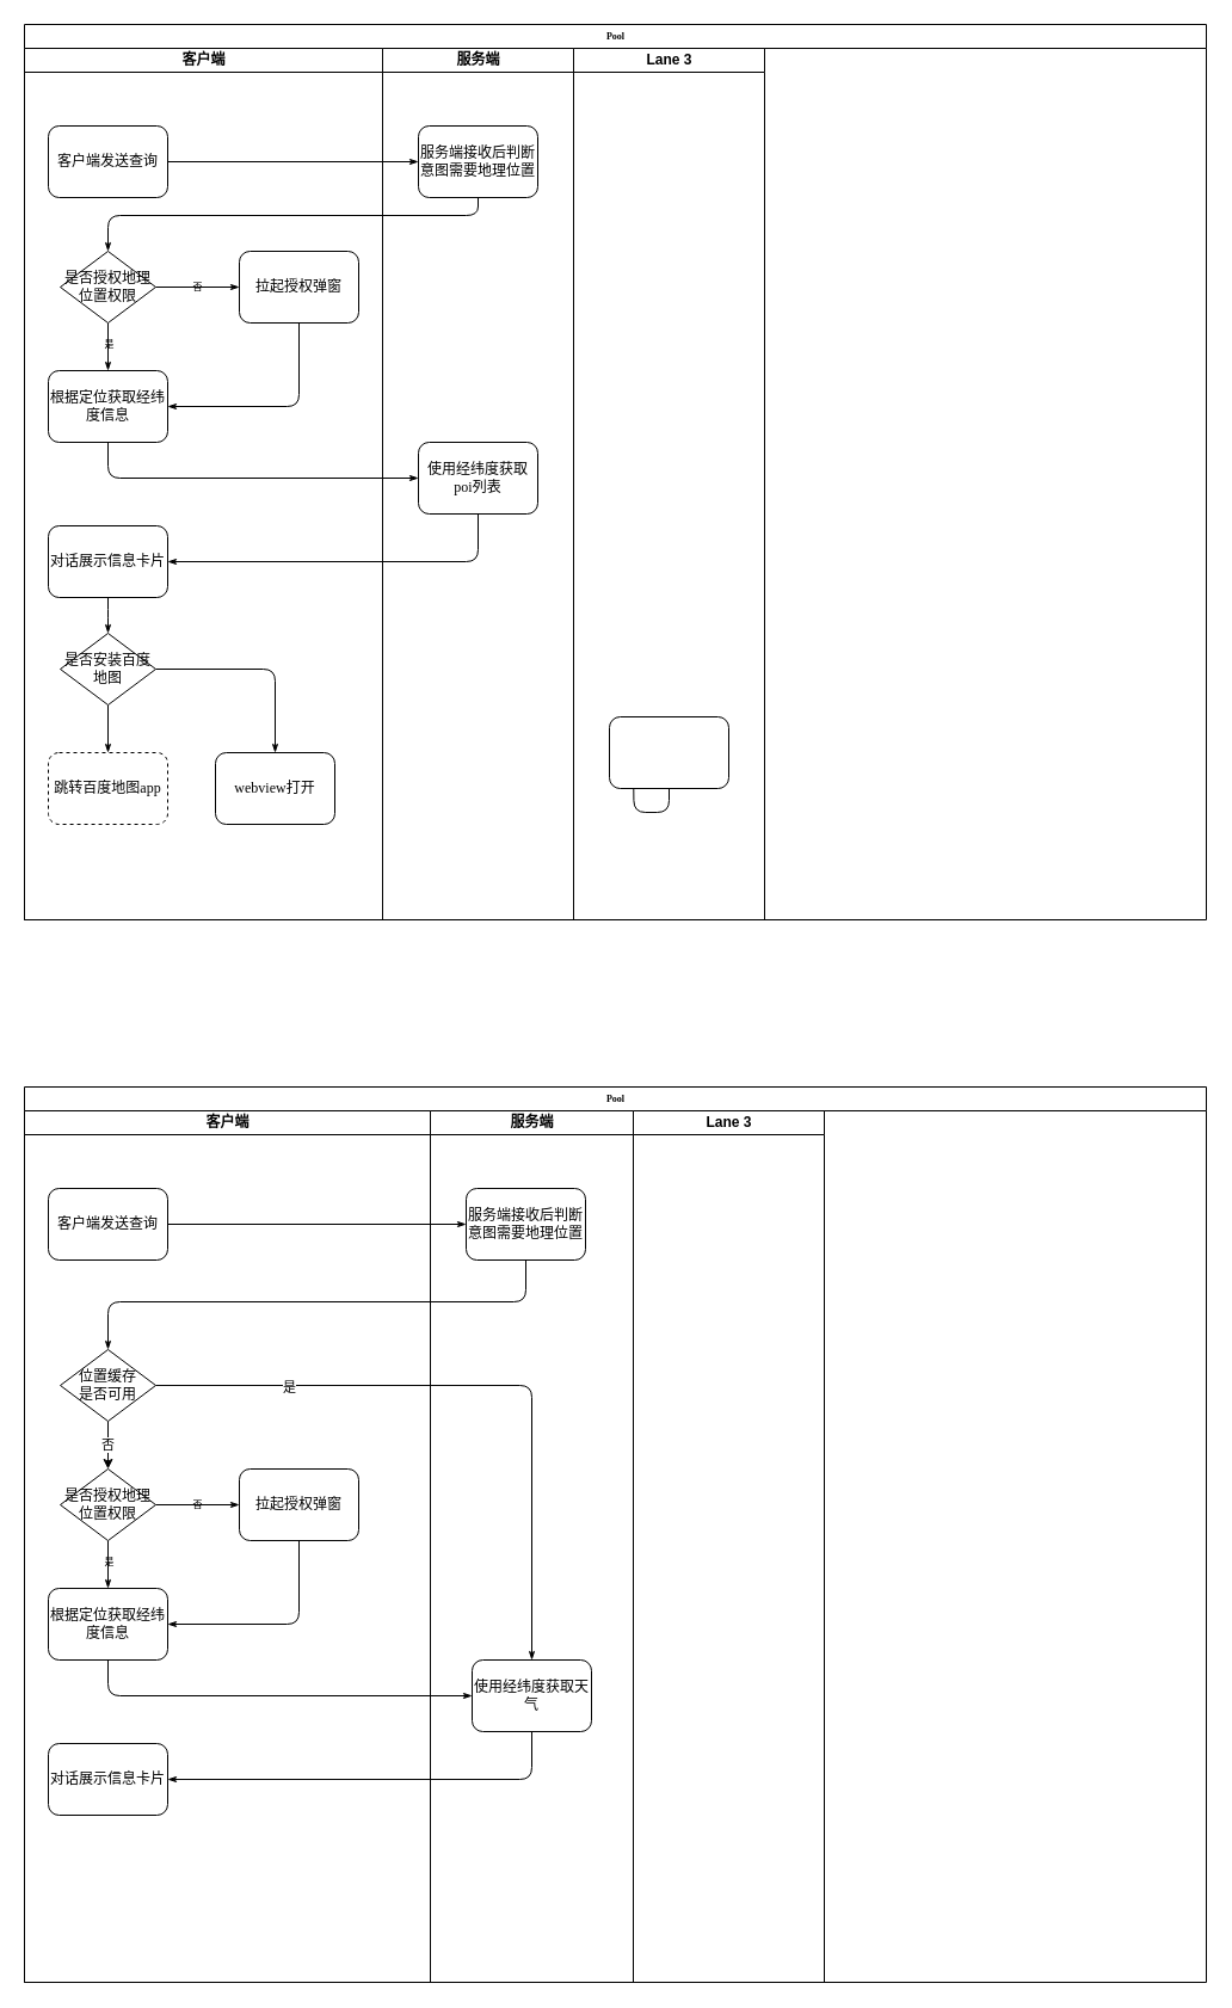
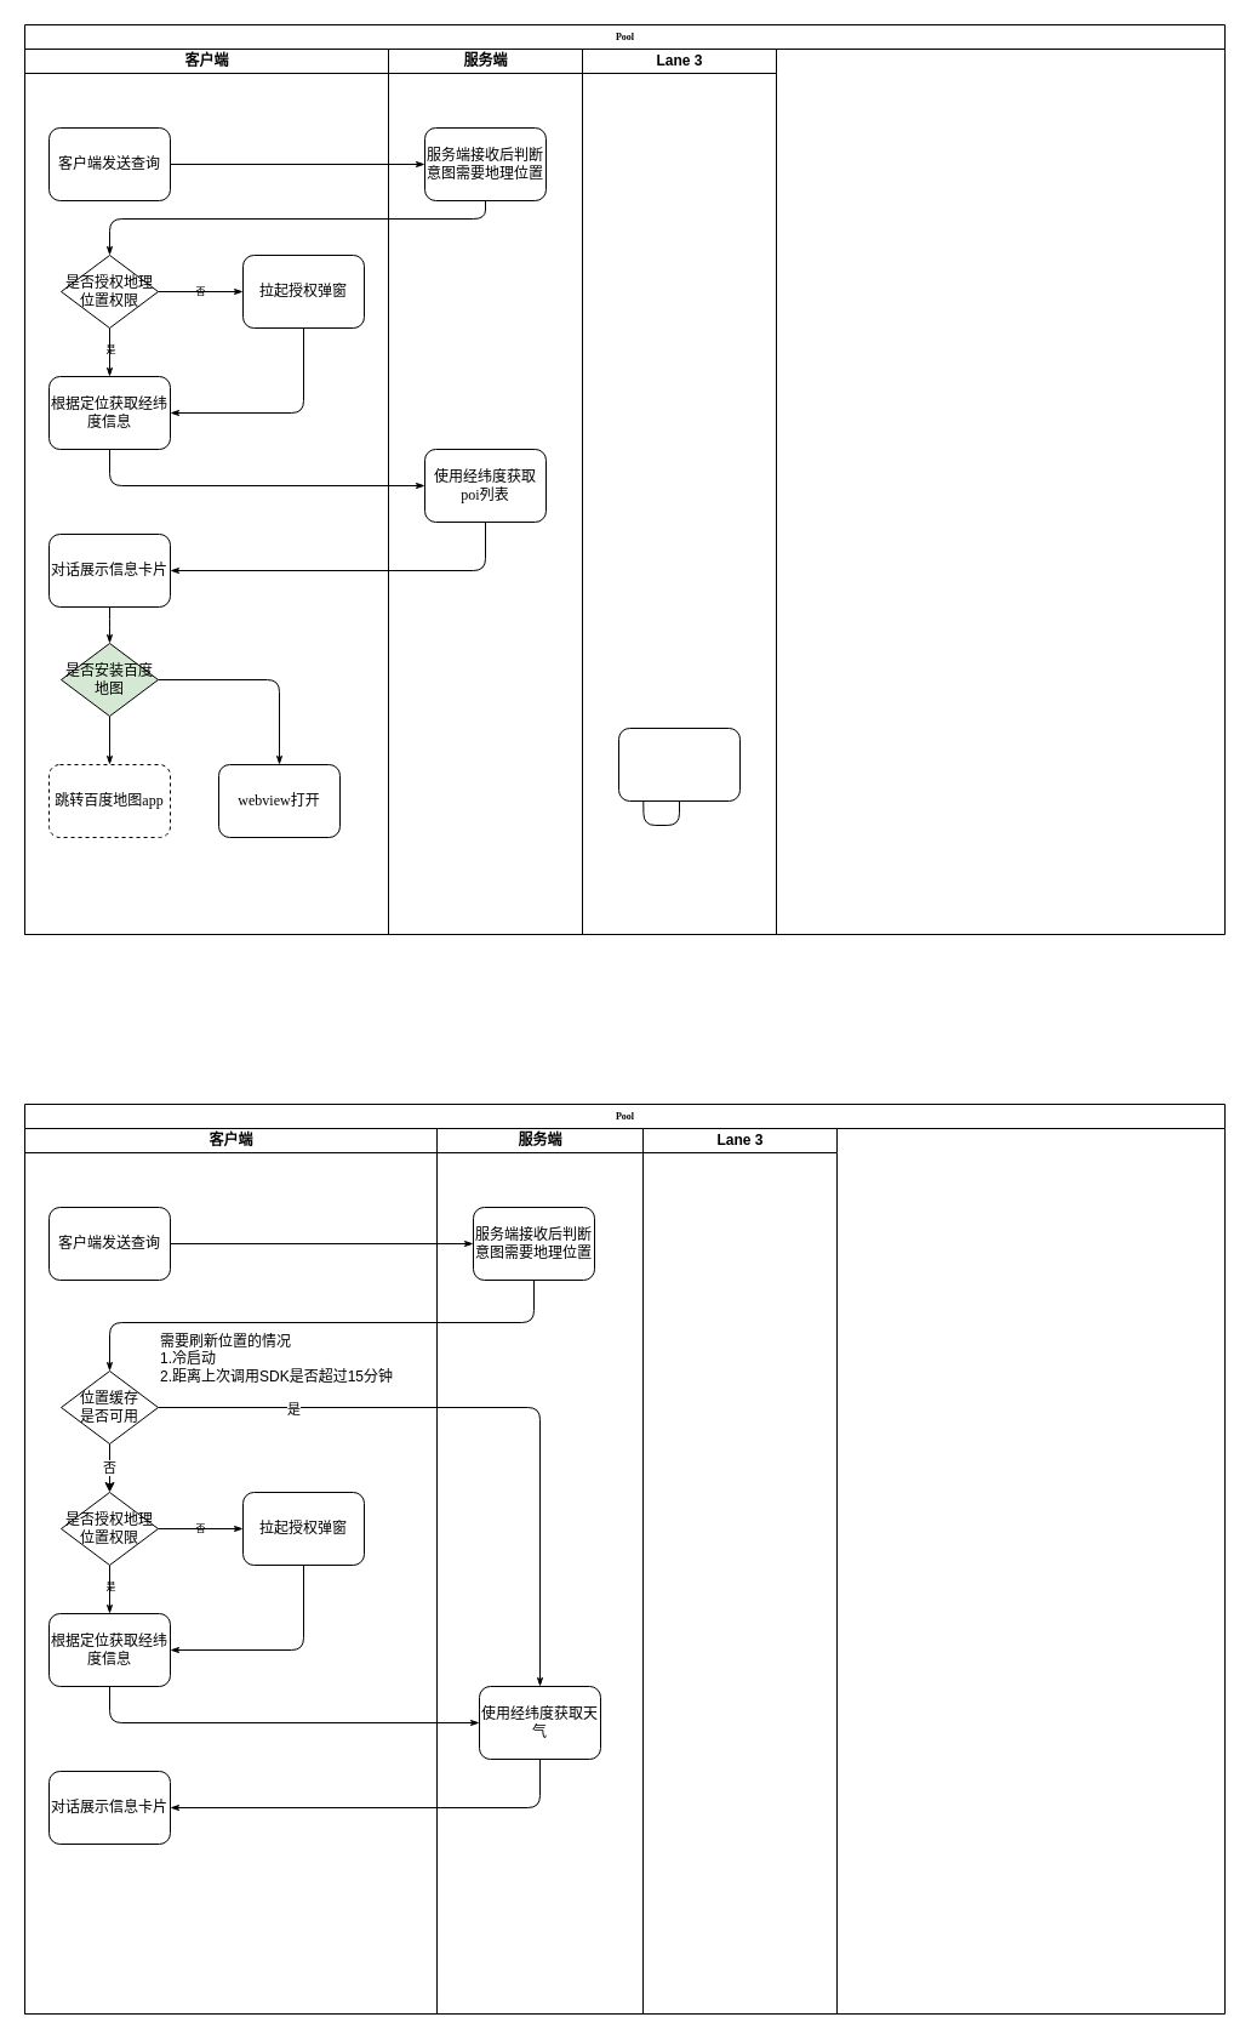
- <mxCell id="20" value="&lt;font style=&quot;font-size: 12px;&quot;&gt;是否安装百度地图&lt;/font&gt;" style="rhombus;whiteSpace=wrap;html=1;rounded=0;shadow=0;labelBackgroundColor=none;strokeWidth=1;fontFamily=Verdana;fontSize=8;align=center;" parent="6" vertex="1"><mxGeometry x="30" y="490" width="80" height="60" as="geometry" /></mxCell>
+ <mxCell id="20" value="&lt;font style=&quot;font-size: 12px;&quot;&gt;是否安装百度地图&lt;/font&gt;" style="rhombus;whiteSpace=wrap;html=1;rounded=0;shadow=0;labelBackgroundColor=none;strokeWidth=1;fontFamily=Verdana;fontSize=8;align=center;fillColor=#d5e8d4;" parent="6" vertex="1"><mxGeometry x="30" y="490" width="80" height="60" as="geometry" /></mxCell>
+ <mxCell id="43" value="&lt;div&gt;需要刷新位置的情况&lt;/div&gt;1.冷启动&lt;div&gt;2.距离上次调用SDK是否超过15分钟&lt;/div&gt;" style="text;html=1;align=left;verticalAlign=middle;resizable=0;points=[];autosize=1;strokeColor=none;fillColor=none;" vertex="1" parent="31"><mxGeometry x="110" y="160" width="220" height="60" as="geometry" /></mxCell>
